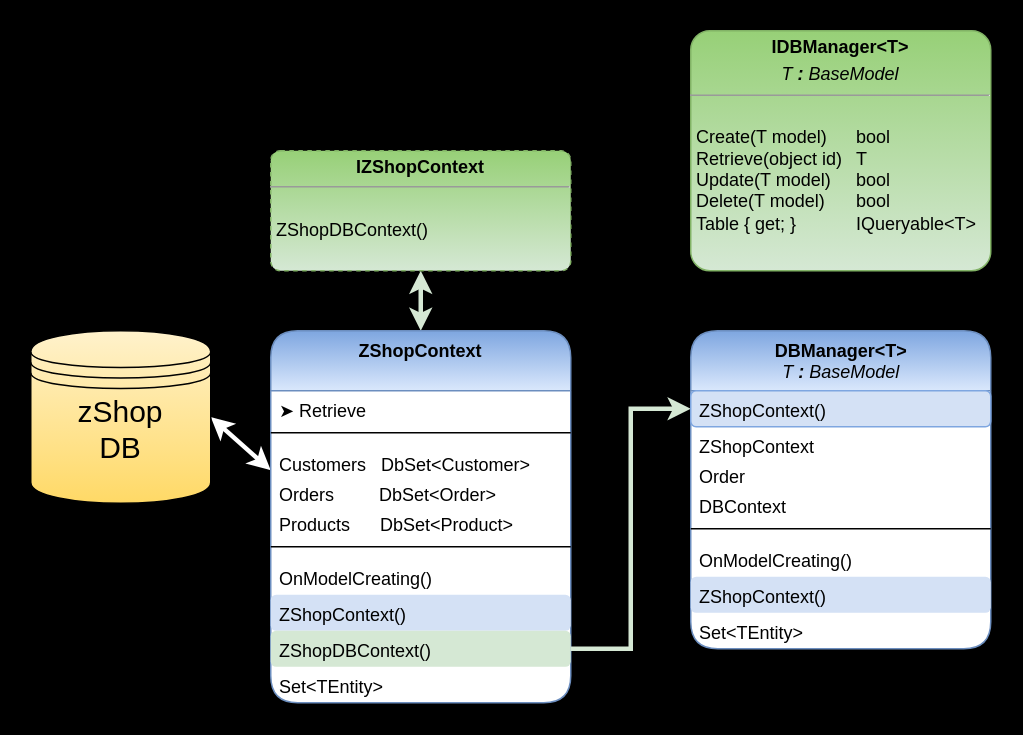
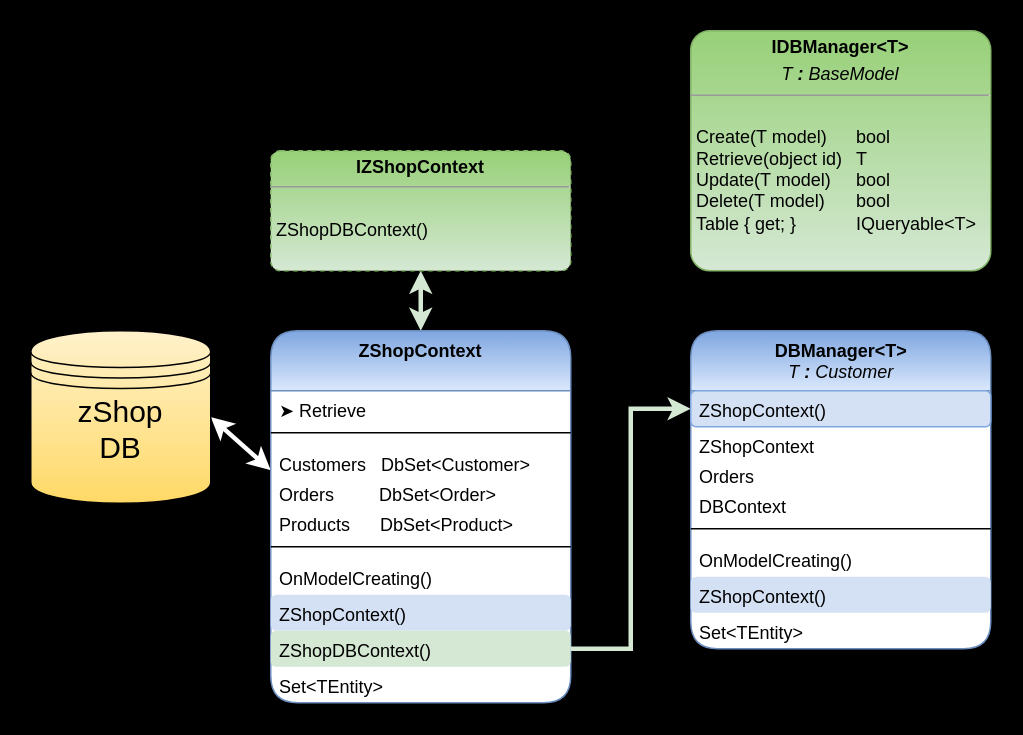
- <mxCell id="17" value="&lt;b&gt;DBManager&amp;lt;T&amp;gt;&lt;/b&gt;&lt;br&gt;&lt;i&gt;T &lt;b&gt;:&lt;/b&gt; BaseModel&lt;/i&gt;" style="swimlane;fontStyle=0;align=center;verticalAlign=top;childLayout=stackLayout;horizontal=1;startSize=40;horizontalStack=0;resizeParent=1;resizeParentMax=0;resizeLast=0;collapsible=1;marginBottom=0;rounded=1;strokeColor=#6c8ebf;gradientDirection=north;fillColor=#dae8fc;glass=0;gradientColor=#7ea6e0;swimlaneFillColor=default;fontColor=default;html=1;" vertex="1" parent="1"><mxGeometry x="460" y="220" width="200" height="212" as="geometry" /></mxCell>
+ <mxCell id="17" value="&lt;b&gt;DBManager&amp;lt;T&amp;gt;&lt;/b&gt;&lt;br&gt;&lt;i&gt;T &lt;b&gt;:&lt;/b&gt; Customer&lt;/i&gt;" style="swimlane;fontStyle=0;align=center;verticalAlign=top;childLayout=stackLayout;horizontal=1;startSize=40;horizontalStack=0;resizeParent=1;resizeParentMax=0;resizeLast=0;collapsible=1;marginBottom=0;rounded=1;strokeColor=#6c8ebf;gradientDirection=north;fillColor=#dae8fc;glass=0;gradientColor=#7ea6e0;swimlaneFillColor=default;fontColor=default;html=1;" vertex="1" parent="1"><mxGeometry x="460" y="220" width="200" height="212" as="geometry" /></mxCell>
- <mxCell id="20" value="Order" style="text;strokeColor=none;fillColor=none;align=left;verticalAlign=top;spacingLeft=4;spacingRight=4;overflow=hidden;rotatable=0;points=[[0,0.5],[1,0.5]];portConstraint=eastwest;rounded=1;glass=0;" vertex="1" parent="17"><mxGeometry y="84" width="200" height="20" as="geometry" /></mxCell>
+ <mxCell id="20" value="Orders" style="text;strokeColor=none;fillColor=none;align=left;verticalAlign=top;spacingLeft=4;spacingRight=4;overflow=hidden;rotatable=0;points=[[0,0.5],[1,0.5]];portConstraint=eastwest;rounded=1;glass=0;" vertex="1" parent="17"><mxGeometry y="84" width="200" height="20" as="geometry" /></mxCell>
